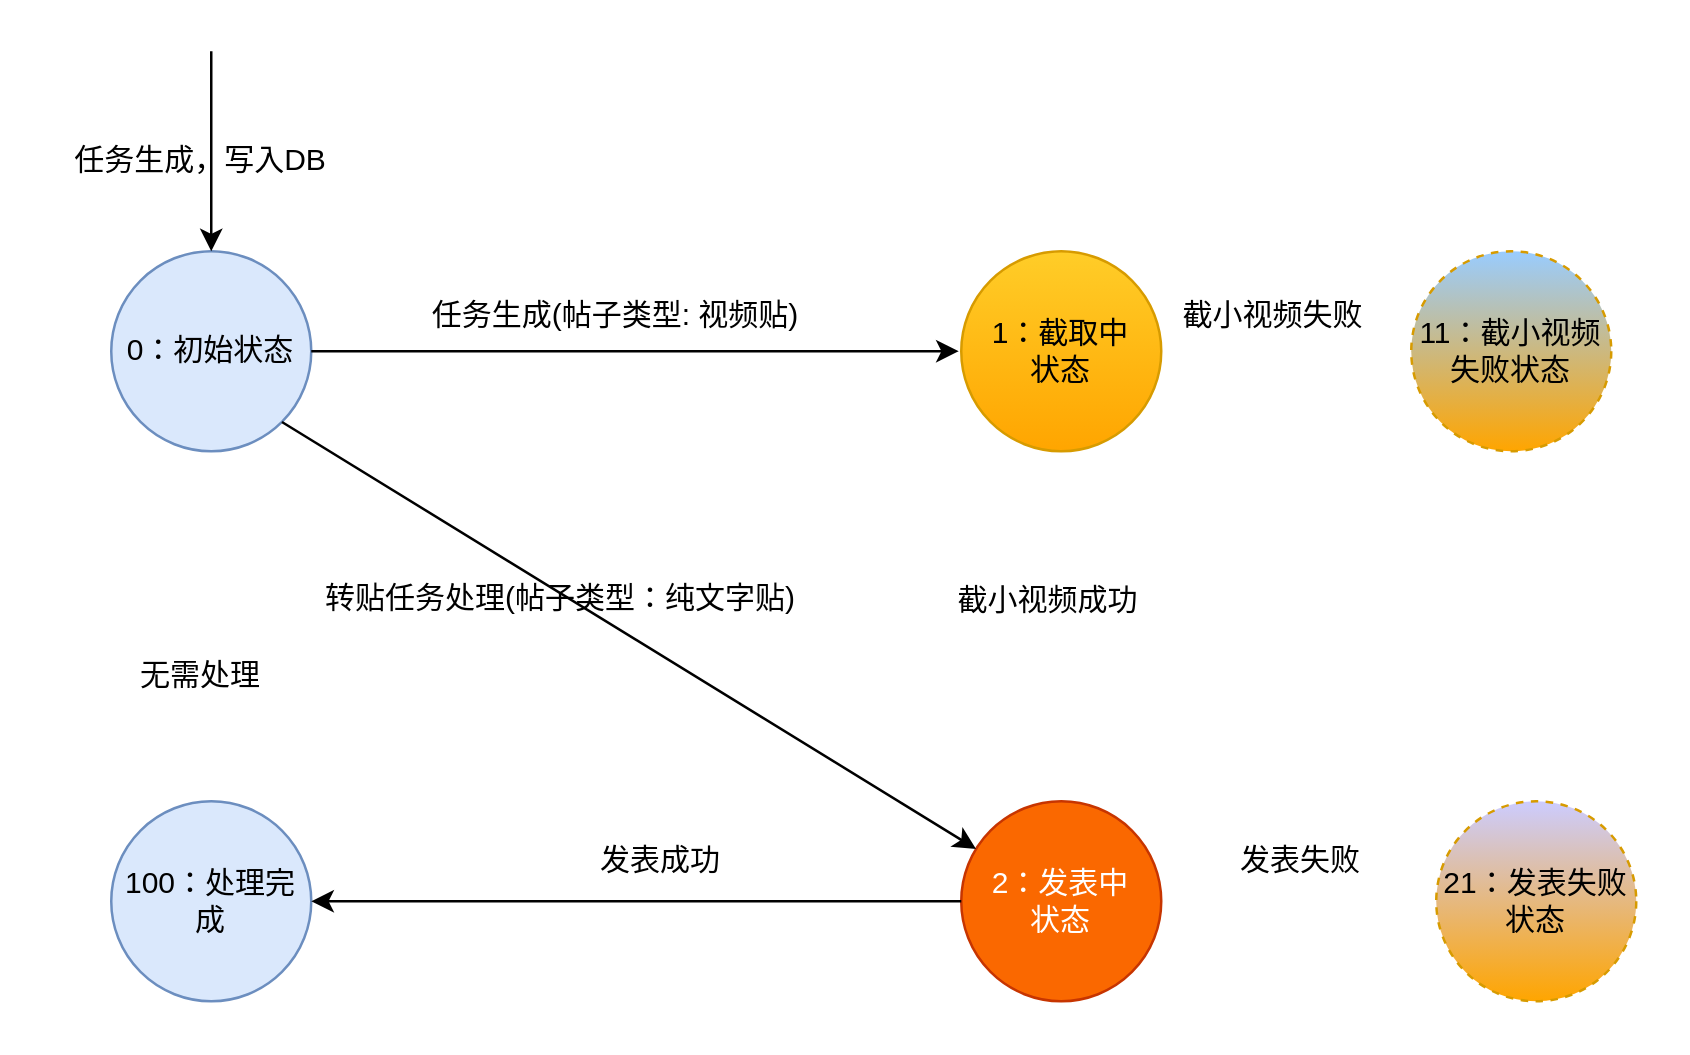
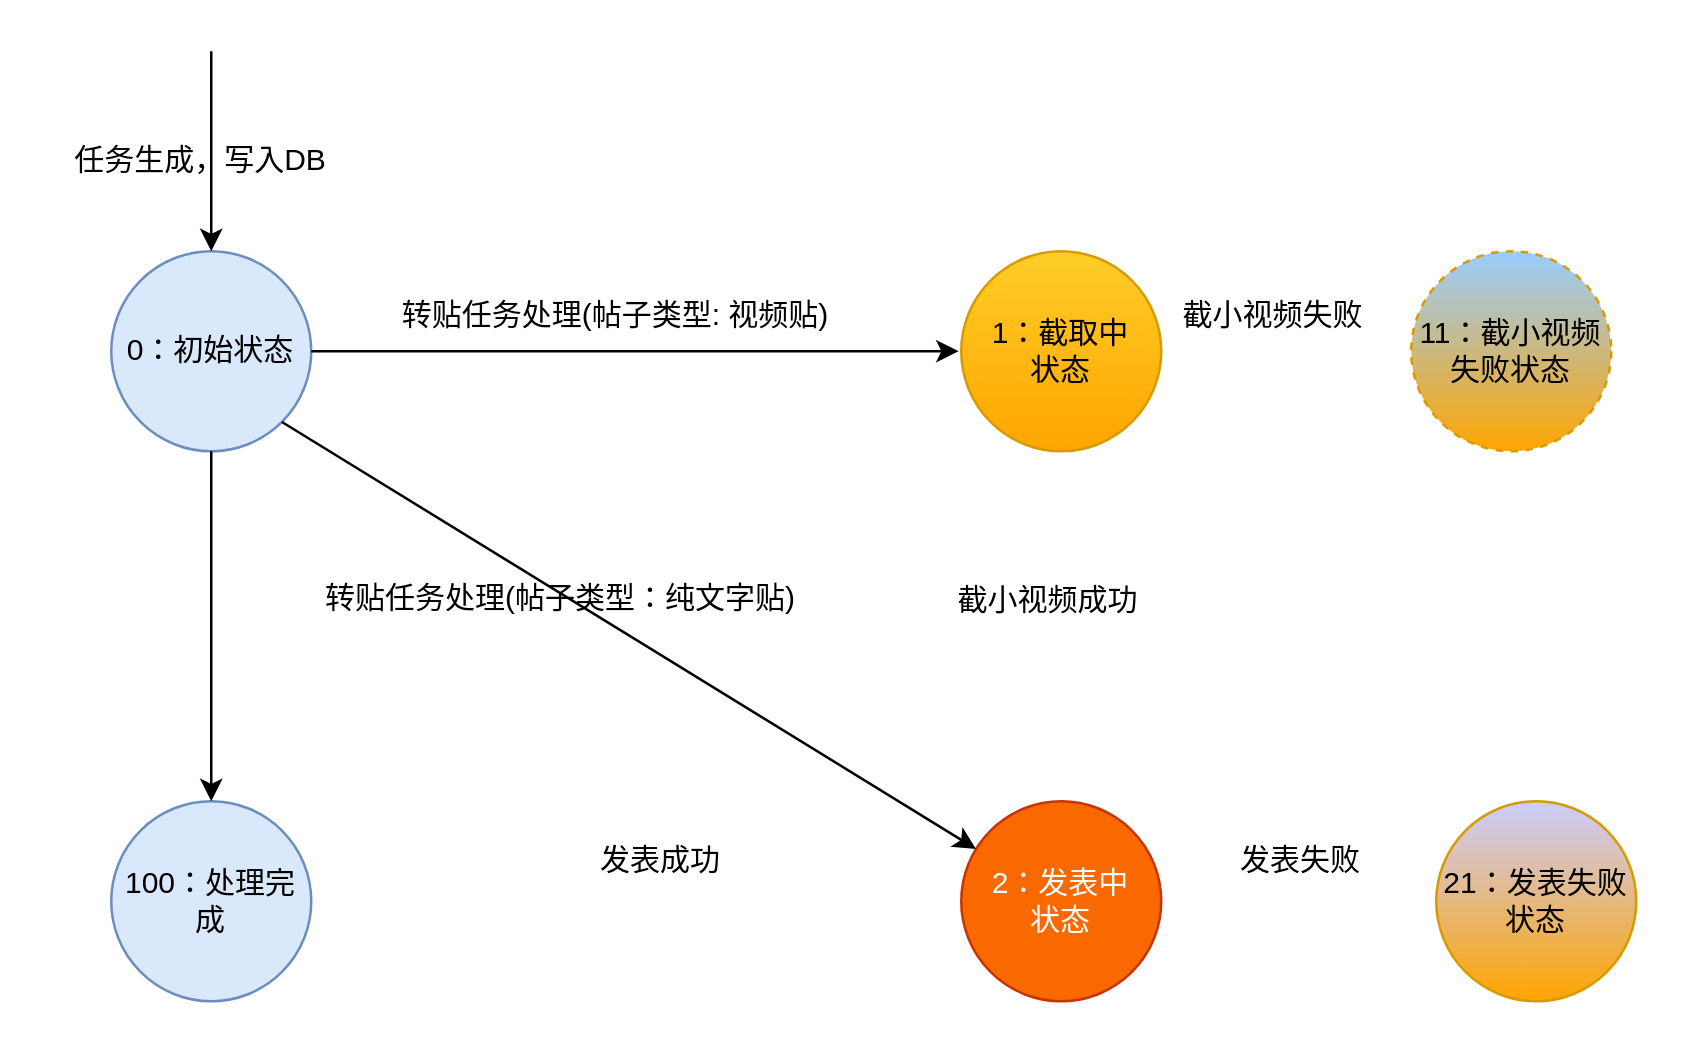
- <mxCell id="10" value="任务生成(帖子类型: 视频贴)" style="text;html=1;strokeColor=none;fillColor=none;align=center;verticalAlign=middle;whiteSpace=wrap;rounded=0;" vertex="1" parent="1"><mxGeometry x="156" y="116" width="180" height="20" as="geometry" /></mxCell>
+ <mxCell id="10" value="转贴任务处理(帖子类型: 视频贴)" style="text;html=1;strokeColor=none;fillColor=none;align=center;verticalAlign=middle;whiteSpace=wrap;rounded=0;" vertex="1" parent="1"><mxGeometry x="156" y="116" width="180" height="20" as="geometry" /></mxCell>
+ <mxCell id="18" value="" style="endArrow=classic;html=1;entryX=0.5;entryY=0;entryDx=0;entryDy=0;exitX=0.5;exitY=1;exitDx=0;exitDy=0;" edge="1" parent="1" source="2" target="5"><mxGeometry width="50" height="50" relative="1" as="geometry"><mxPoint x="-106" y="180" as="sourcePoint" /><mxPoint x="-56" y="130" as="targetPoint" /></mxGeometry></mxCell>
- <mxCell id="17" value="无需处理" style="text;html=1;strokeColor=none;fillColor=none;align=center;verticalAlign=middle;whiteSpace=wrap;rounded=0;" vertex="1" parent="1"><mxGeometry x="20" y="260" width="120" height="20" as="geometry" /></mxCell>
- <mxCell id="7" value="" style="endArrow=classic;html=1;entryX=1;entryY=0.5;entryDx=0;entryDy=0;exitX=0;exitY=0.5;exitDx=0;exitDy=0;" edge="1" parent="1" source="4" target="5"><mxGeometry width="50" height="50" relative="1" as="geometry"><mxPoint x="434" y="190" as="sourcePoint" /><mxPoint x="434" y="330" as="targetPoint" /></mxGeometry></mxCell>
- <mxCell id="20" value="21：发表失败状态" style="ellipse;whiteSpace=wrap;html=1;aspect=fixed;strokeColor=#d79b00;gradientColor=#ffa500;fillColor=#CCCCFF;dashed=1;" vertex="1" parent="1"><mxGeometry x="574" y="320" width="80" height="80" as="geometry" /></mxCell>
+ <mxCell id="20" value="21：发表失败状态" style="ellipse;whiteSpace=wrap;html=1;aspect=fixed;strokeColor=#d79b00;gradientColor=#ffa500;fillColor=#CCCCFF;" vertex="1" parent="1"><mxGeometry x="574" y="320" width="80" height="80" as="geometry" /></mxCell>
